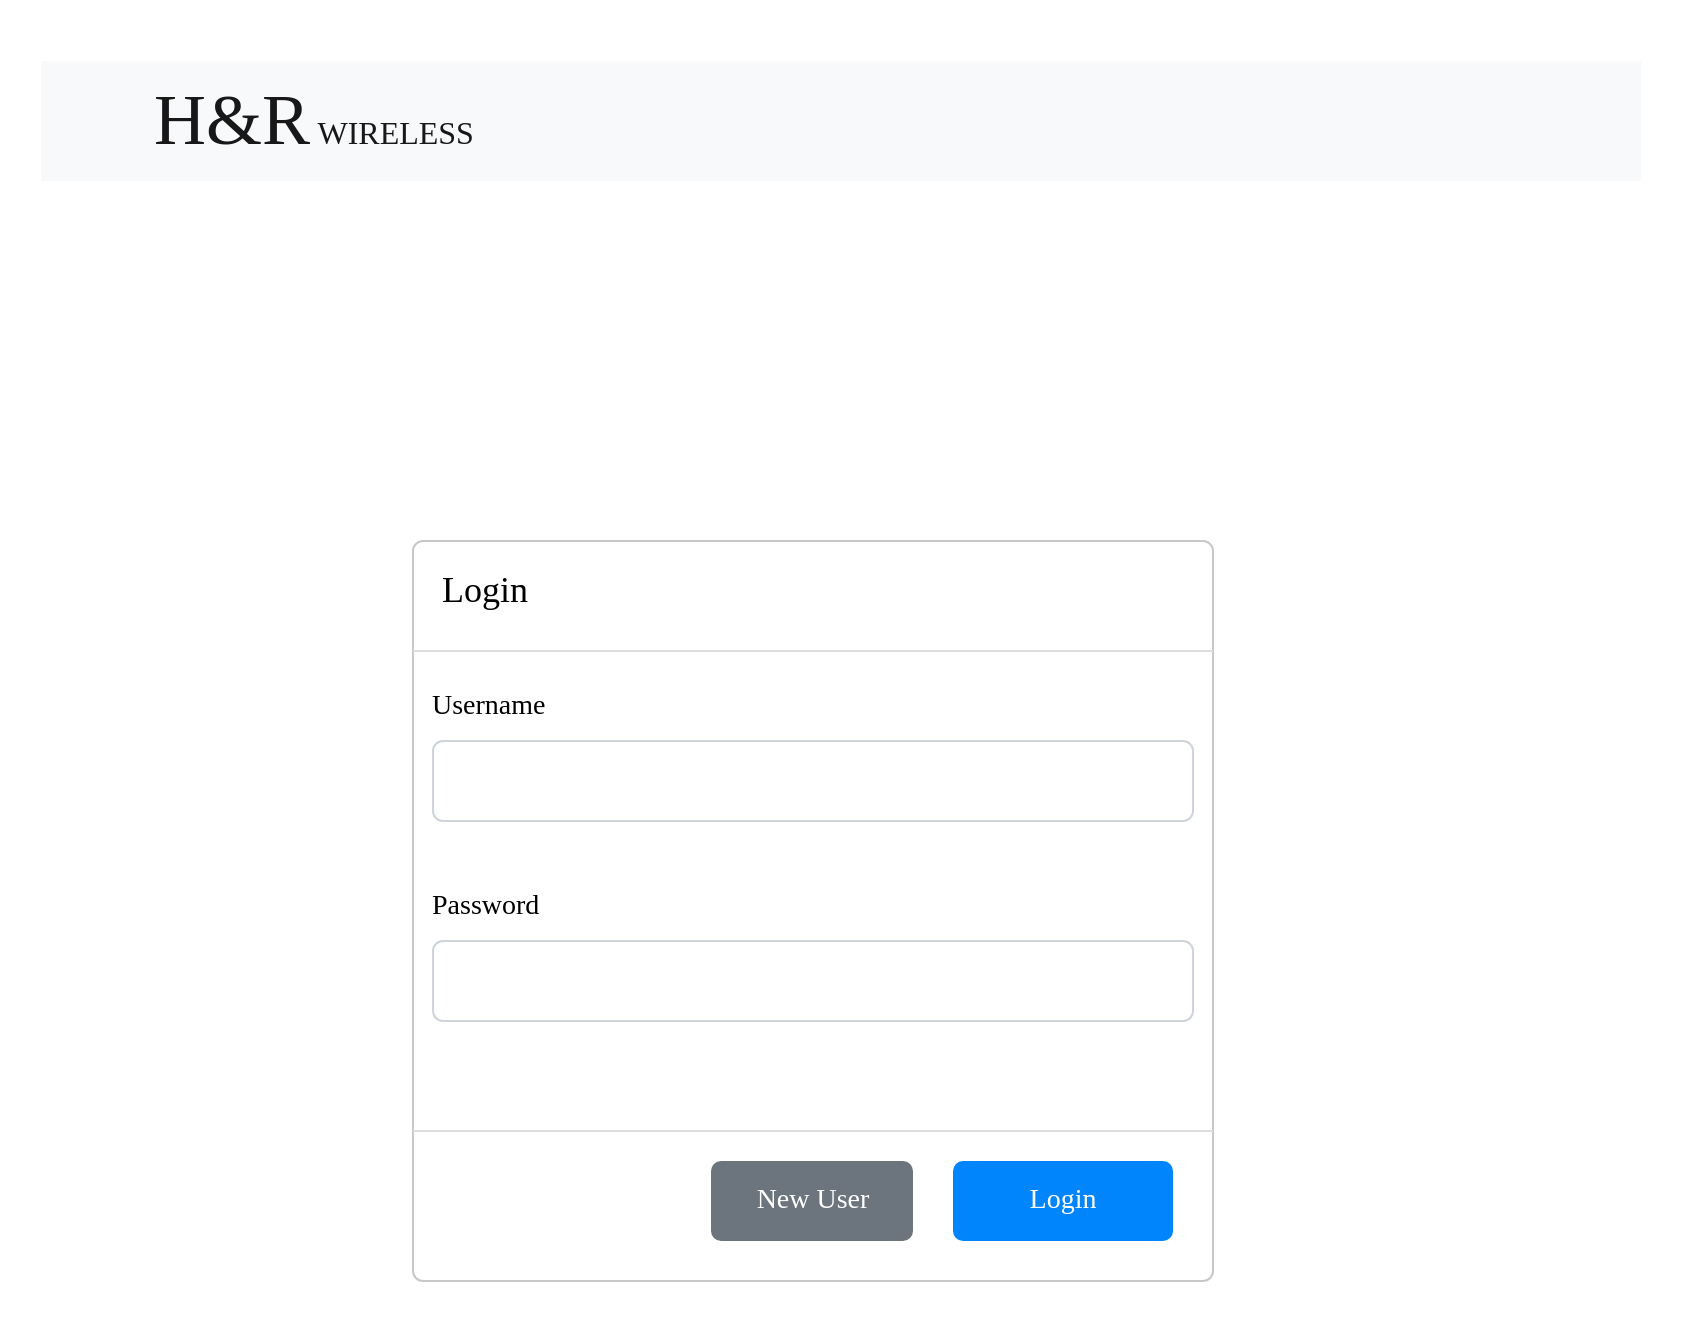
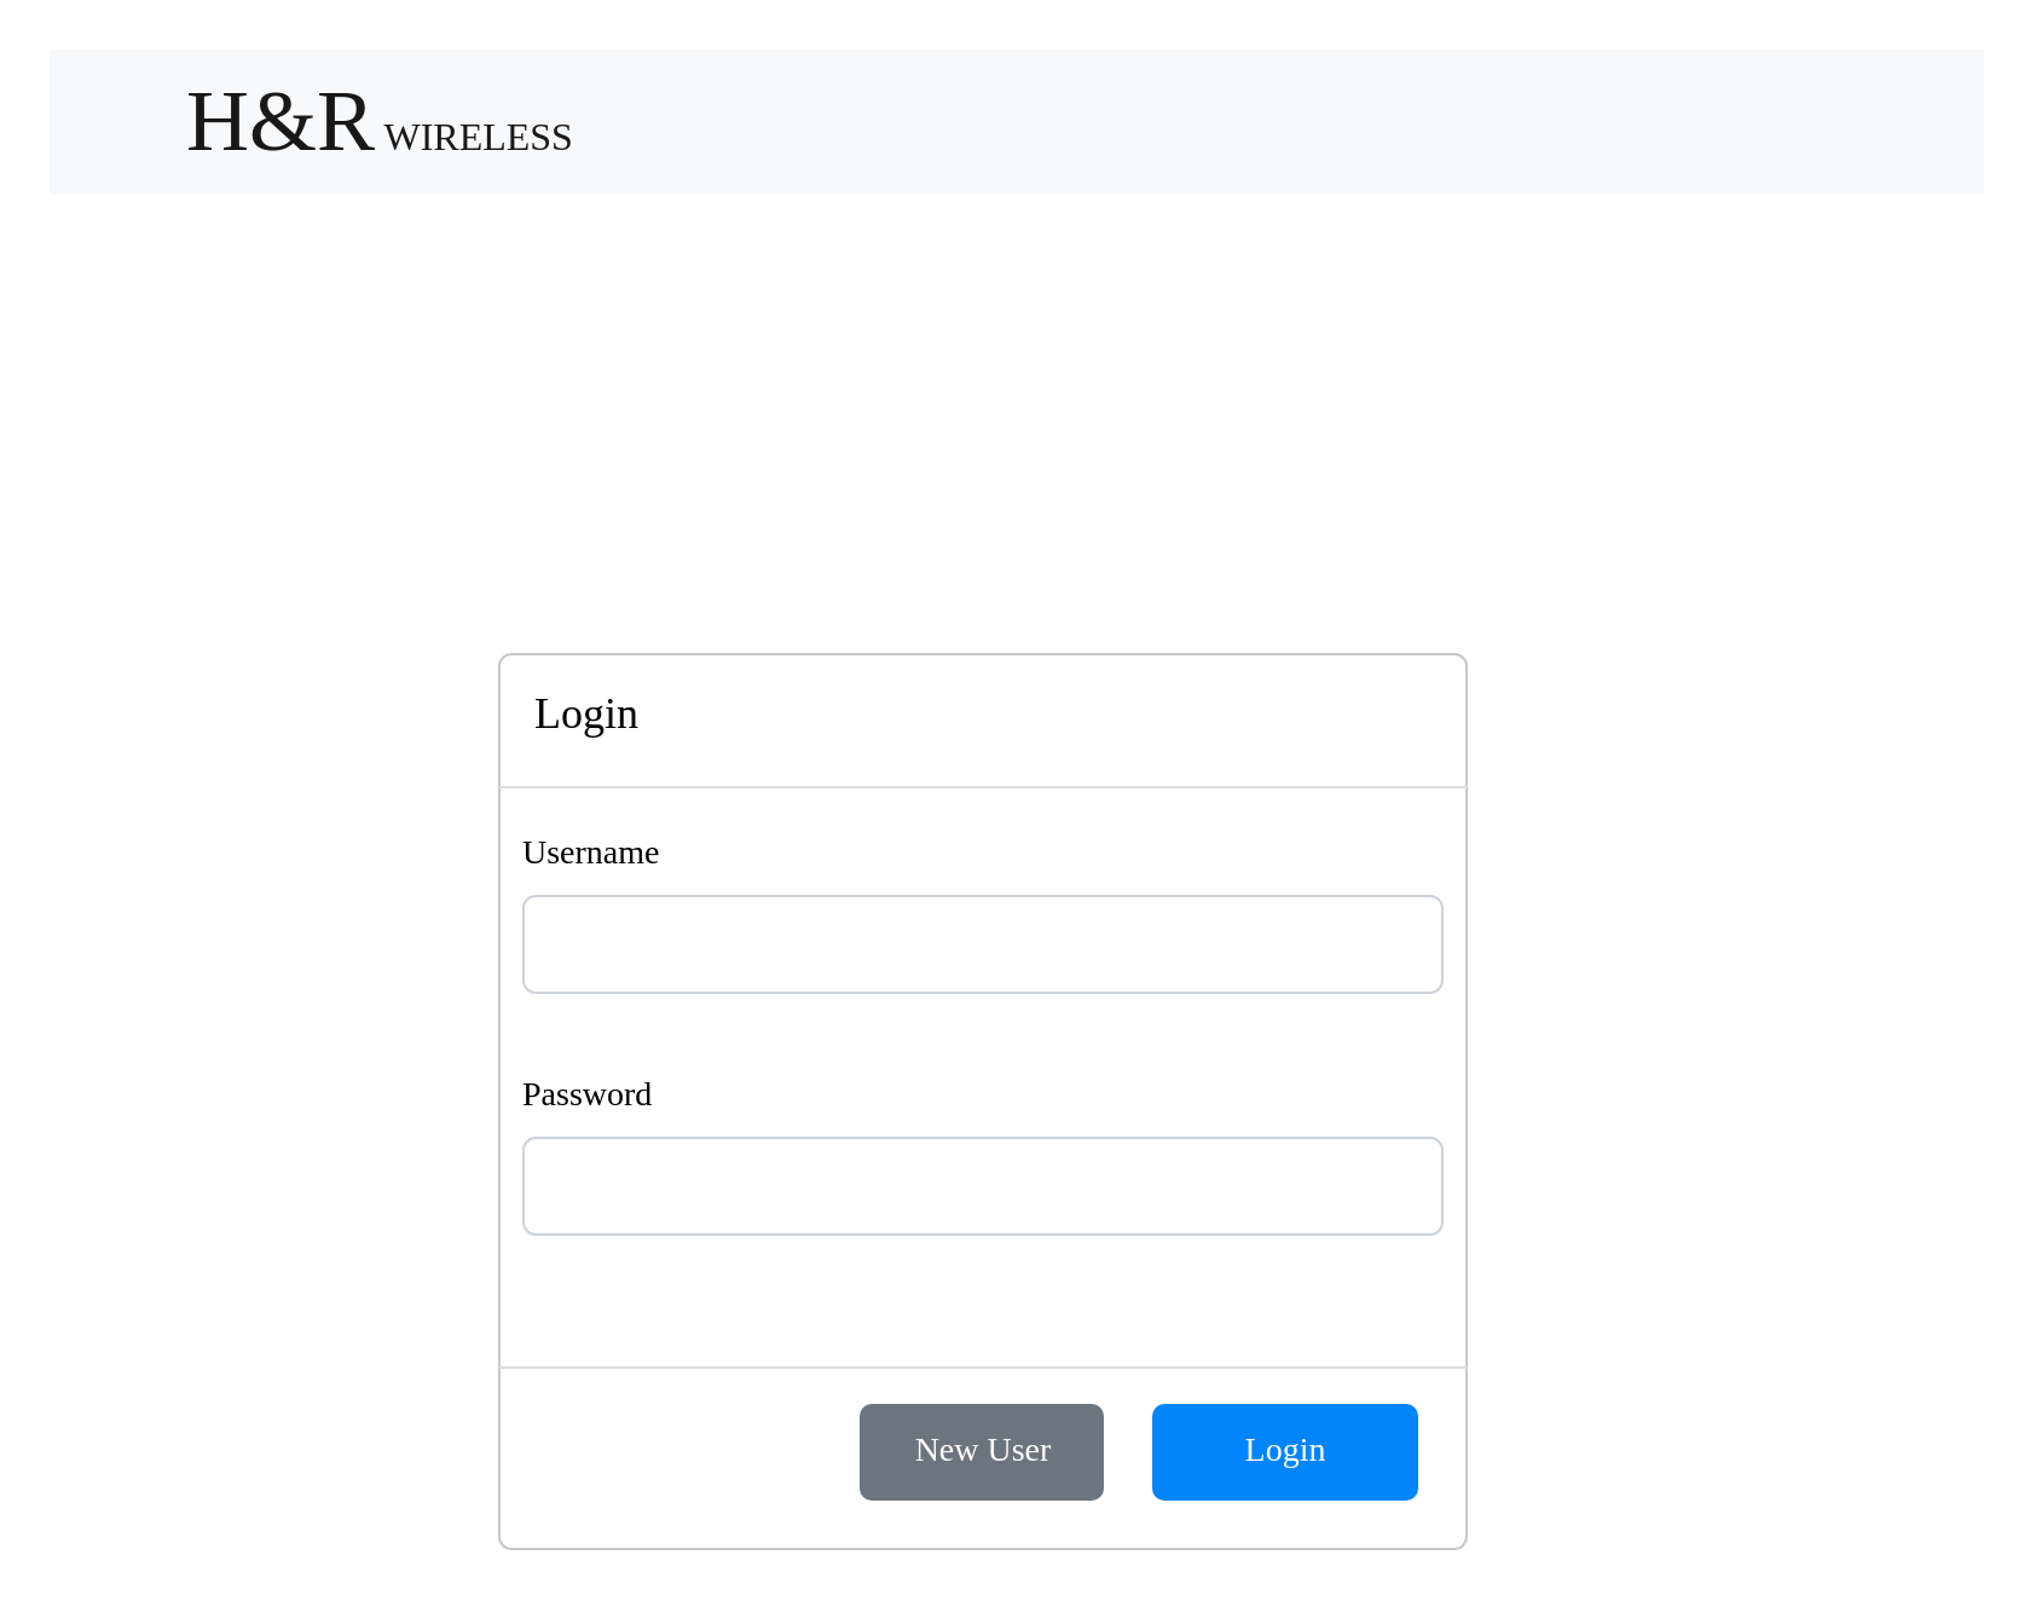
- <mxCell id="2" value="&lt;font face=&quot;Georgia&quot;&gt;&lt;font style=&quot;font-size: 36px&quot;&gt;H&amp;amp;R&lt;/font&gt; WIRELESS&lt;/font&gt;" style="html=1;shadow=0;dashed=0;fillColor=#F8F9FA;strokeColor=none;fontSize=16;fontColor=#181819;align=left;spacing=2;spacingLeft=55;" parent="1" vertex="1"><mxGeometry x="20" y="30" width="800" height="60" as="geometry" /></mxCell>
+ <mxCell id="2" value="&lt;font face=&quot;Georgia&quot;&gt;&lt;font style=&quot;font-size: 36px&quot;&gt;H&amp;amp;R&lt;/font&gt; WIRELESS&lt;/font&gt;" style="html=1;shadow=0;dashed=0;fillColor=#F8F9FA;strokeColor=none;fontSize=16;fontColor=#181819;align=left;spacing=2;spacingLeft=55;" parent="1" vertex="1"><mxGeometry x="20" y="20" width="800" height="60" as="geometry" /></mxCell>
